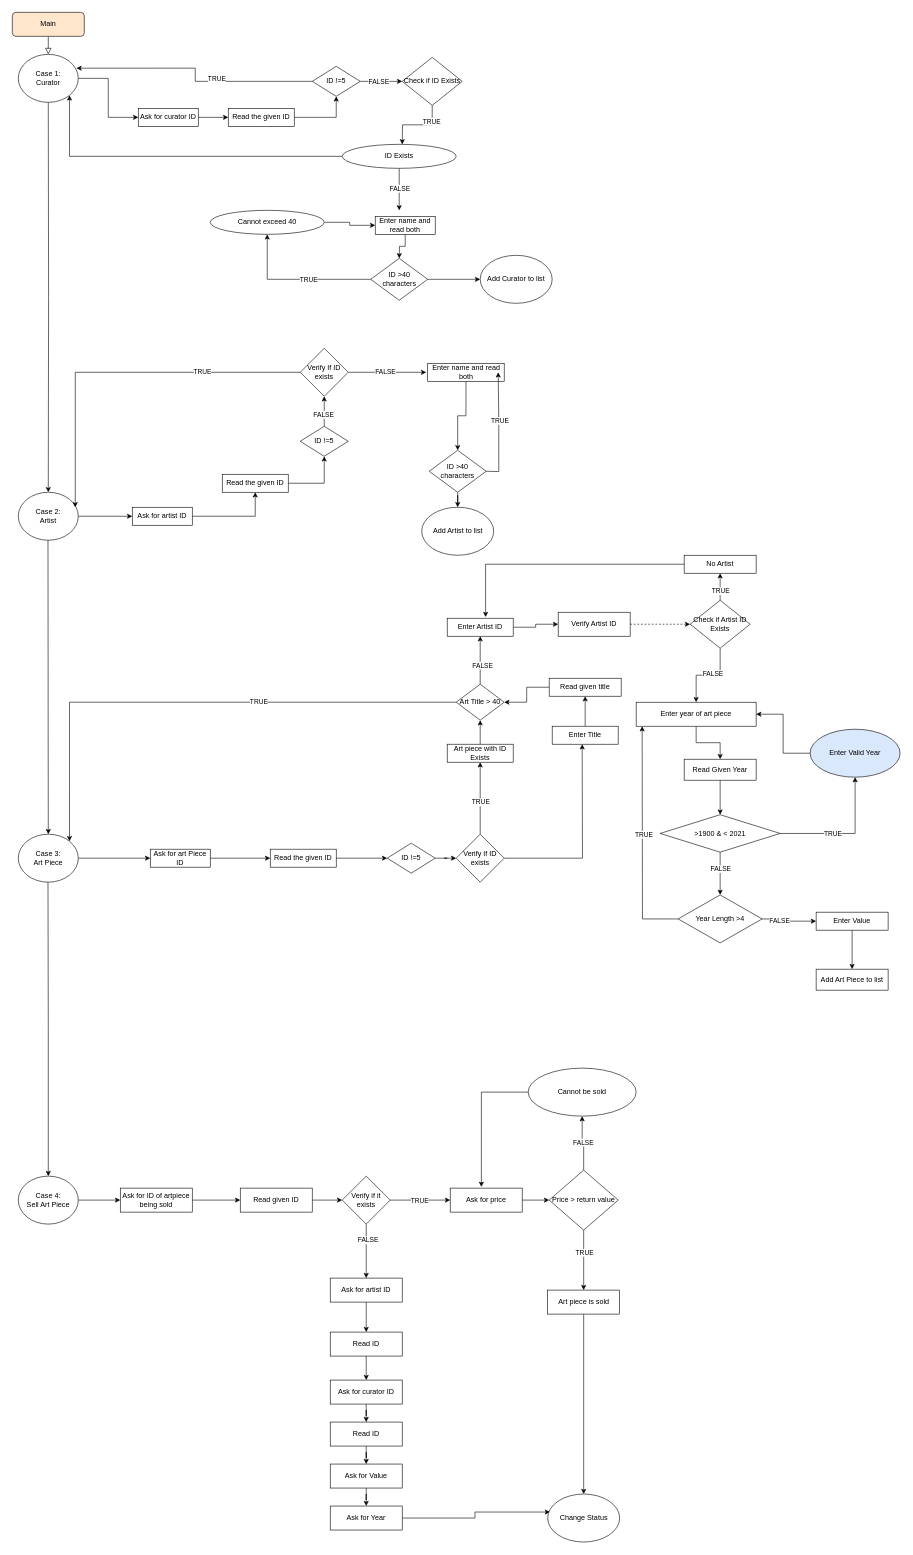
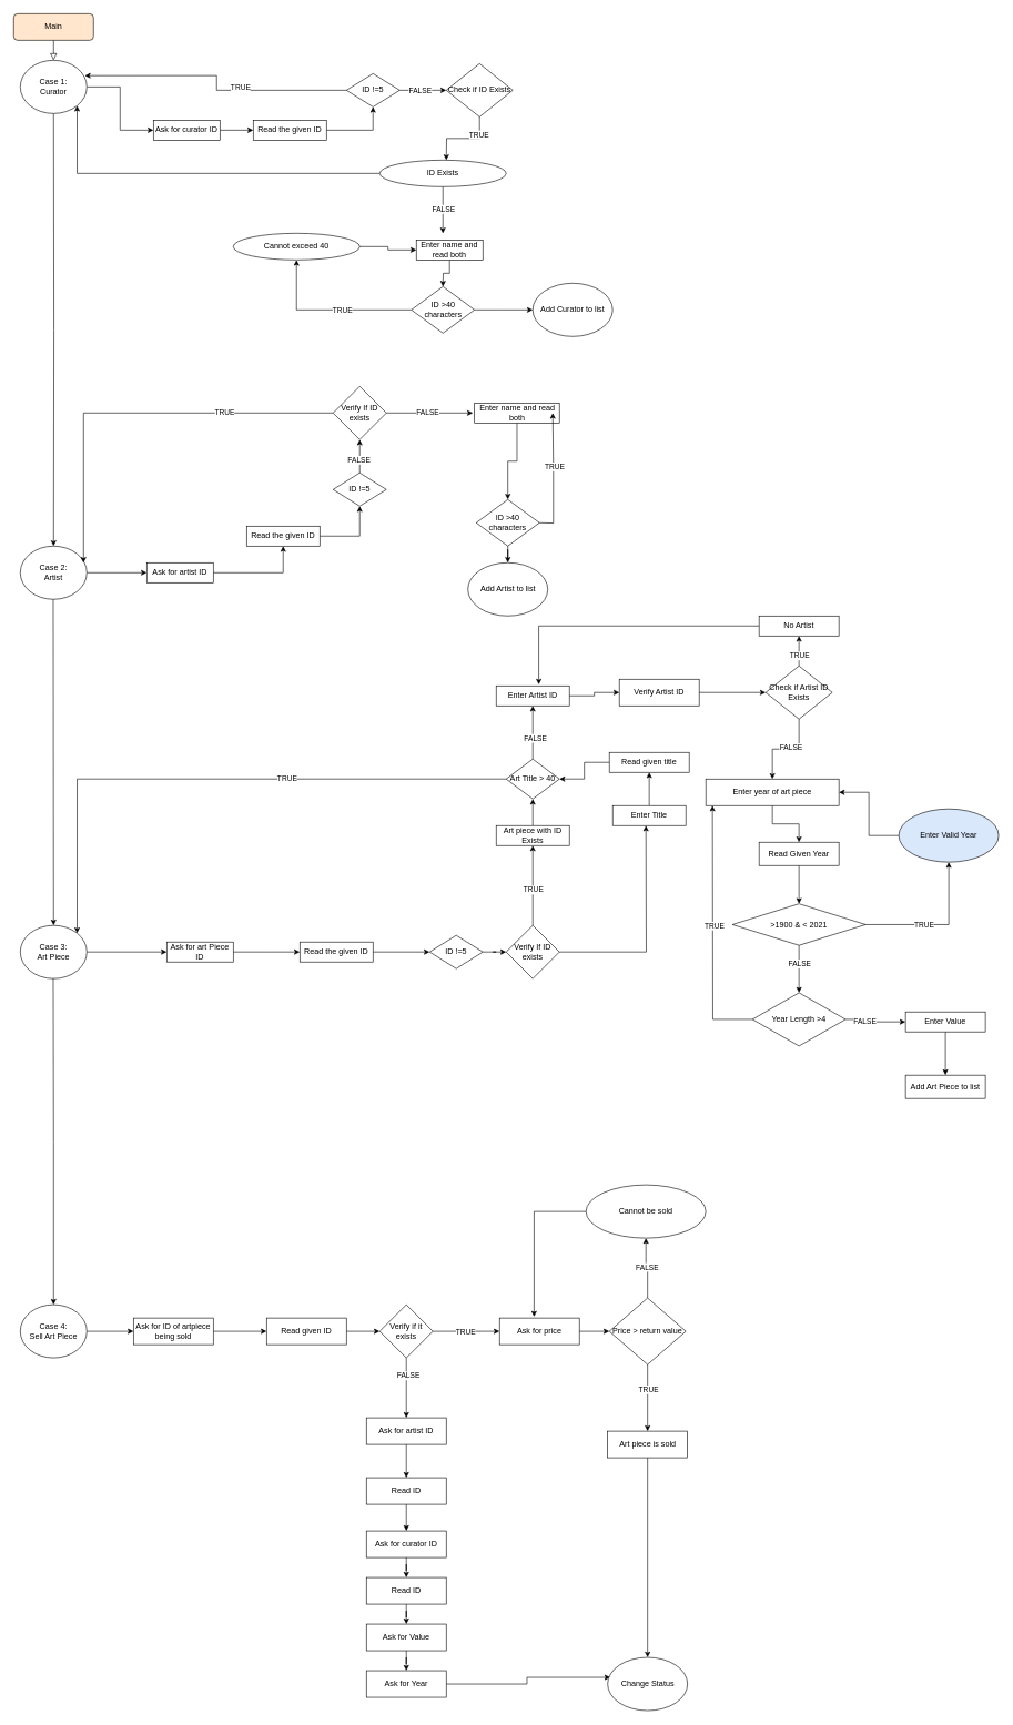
- <mxCell id="79" value="" style="edgeStyle=orthogonalEdgeStyle;rounded=0;orthogonalLoop=1;jettySize=auto;html=1;dashed=1;" parent="1" source="80" target="85" edge="1"><mxGeometry relative="1" as="geometry" /></mxCell>
+ <mxCell id="79" value="" style="edgeStyle=orthogonalEdgeStyle;rounded=0;orthogonalLoop=1;jettySize=auto;html=1;" parent="1" source="80" target="85" edge="1"><mxGeometry relative="1" as="geometry" /></mxCell>
